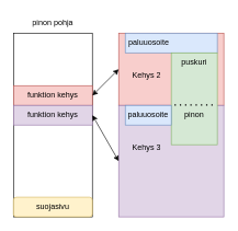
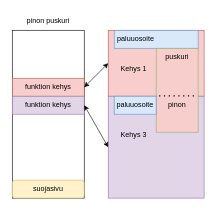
- <mxCell id="3" value="&lt;div&gt;pinon pohja&lt;/div&gt;" style="text;strokeColor=none;fillColor=none;align=center;verticalAlign=top;spacingLeft=4;spacingRight=4;overflow=hidden;points=[[0,0.5],[1,0.5]];portConstraint=eastwest;rotatable=0;whiteSpace=wrap;html=1;" vertex="1" parent="1"><mxGeometry x="20" y="20" width="120" height="30" as="geometry" /></mxCell>
+ <mxCell id="3" value="&lt;div&gt;pinon puskuri&lt;/div&gt;" style="text;strokeColor=none;fillColor=none;align=center;verticalAlign=top;spacingLeft=4;spacingRight=4;overflow=hidden;points=[[0,0.5],[1,0.5]];portConstraint=eastwest;rotatable=0;whiteSpace=wrap;html=1;" vertex="1" parent="1"><mxGeometry x="20" y="20" width="120" height="30" as="geometry" /></mxCell>
- <mxCell id="16" value="Kehys 2" style="text;strokeColor=none;fillColor=none;align=left;verticalAlign=middle;spacingLeft=4;spacingRight=4;overflow=hidden;points=[[0,0.5],[1,0.5]];portConstraint=eastwest;rotatable=0;whiteSpace=wrap;html=1;" vertex="1" parent="1"><mxGeometry x="195" y="100" width="60" height="30" as="geometry" /></mxCell>
+ <mxCell id="16" value="Kehys 1" style="text;strokeColor=none;fillColor=none;align=left;verticalAlign=middle;spacingLeft=4;spacingRight=4;overflow=hidden;points=[[0,0.5],[1,0.5]];portConstraint=eastwest;rotatable=0;whiteSpace=wrap;html=1;" vertex="1" parent="1"><mxGeometry x="195" y="100" width="60" height="30" as="geometry" /></mxCell>
- <mxCell id="12" value="&lt;div&gt;puskuri&lt;/div&gt;" style="rounded=0;whiteSpace=wrap;html=1;verticalAlign=top;fillColor=#d5e8d4;strokeColor=#82b366;" vertex="1" parent="1"><mxGeometry x="260" y="80" width="70" height="140" as="geometry" /></mxCell>
+ <mxCell id="12" value="&lt;div&gt;puskuri&lt;/div&gt;" style="rounded=0;whiteSpace=wrap;html=1;verticalAlign=top;fillColor=#f8cecc;strokeColor=#82b366;" vertex="1" parent="1"><mxGeometry x="260" y="80" width="70" height="140" as="geometry" /></mxCell>
